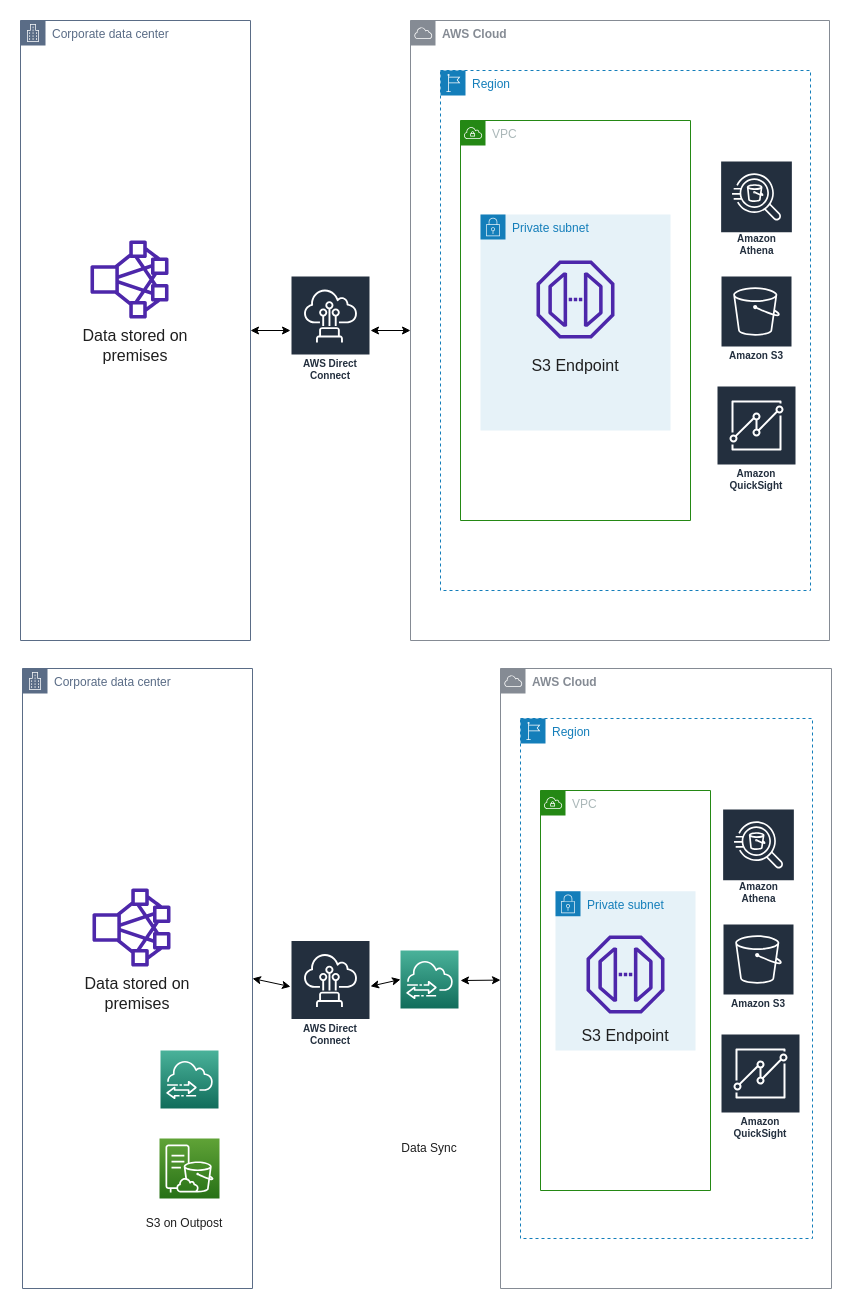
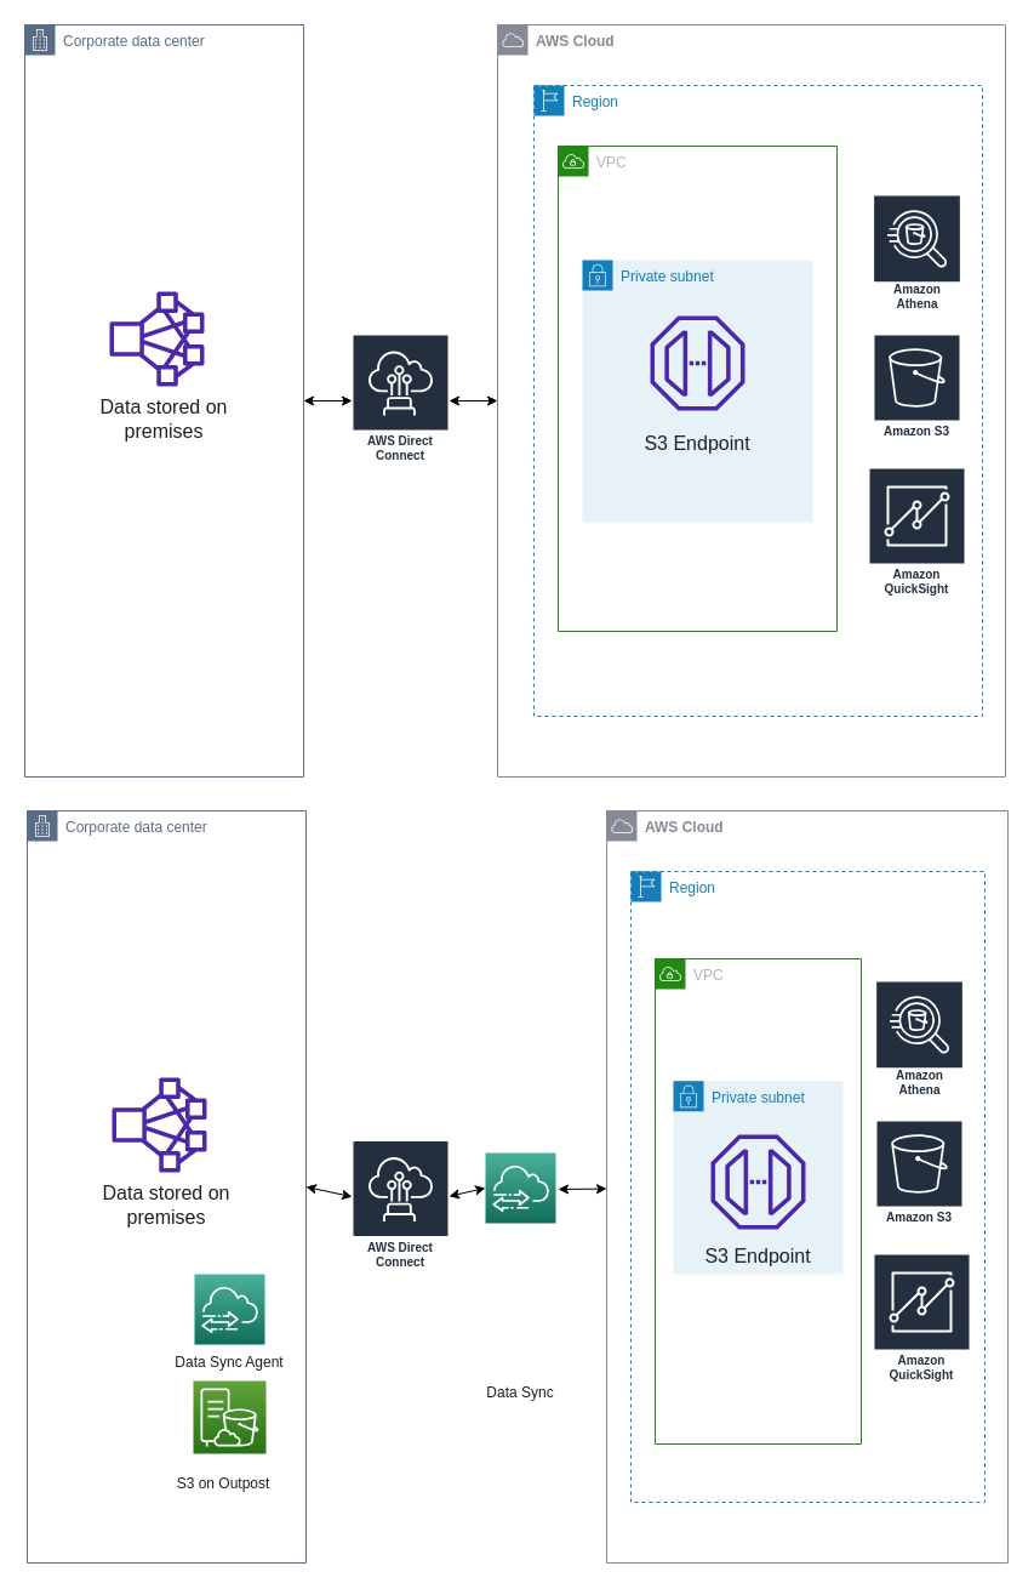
+ <mxCell id="30" value="&lt;div style=&quot;&quot;&gt;&lt;span style=&quot;background-color: initial;&quot;&gt;&lt;font style=&quot;font-size: 12px;&quot; face=&quot;Source Sans Pro, Arial, sans-serif&quot; color=&quot;#1f1f1f&quot;&gt;Data Sync Agent&lt;/font&gt;&lt;/span&gt;&lt;/div&gt;" style="text;html=1;strokeColor=none;fillColor=none;align=center;verticalAlign=middle;whiteSpace=wrap;rounded=0;" vertex="1" parent="26"><mxGeometry x="108" y="440" width="118" height="30" as="geometry" /></mxCell>
